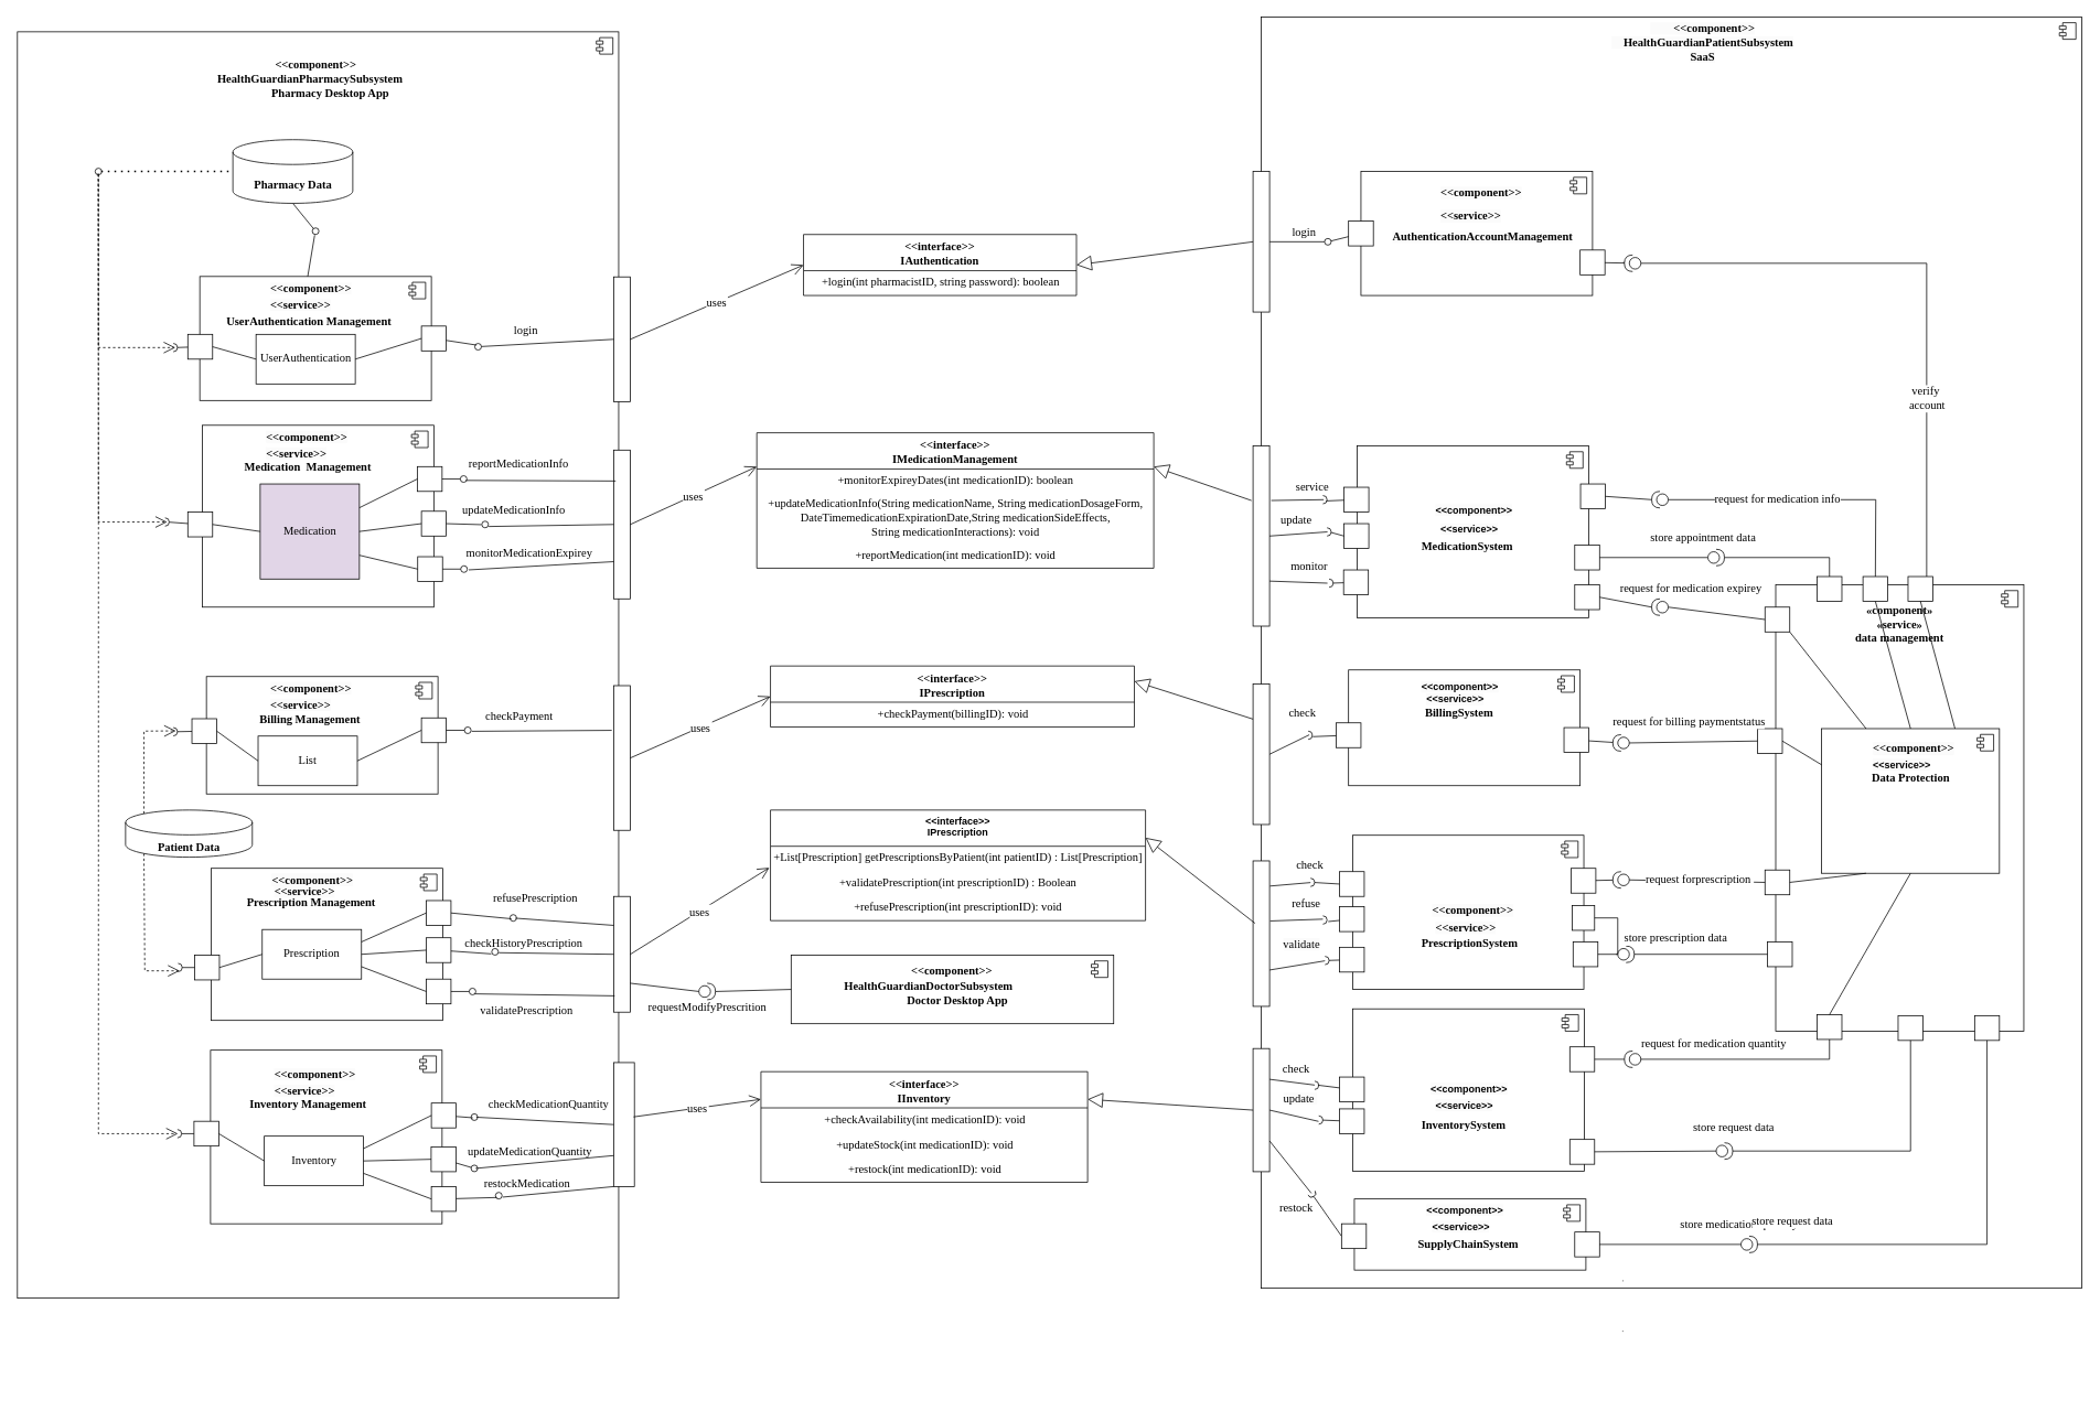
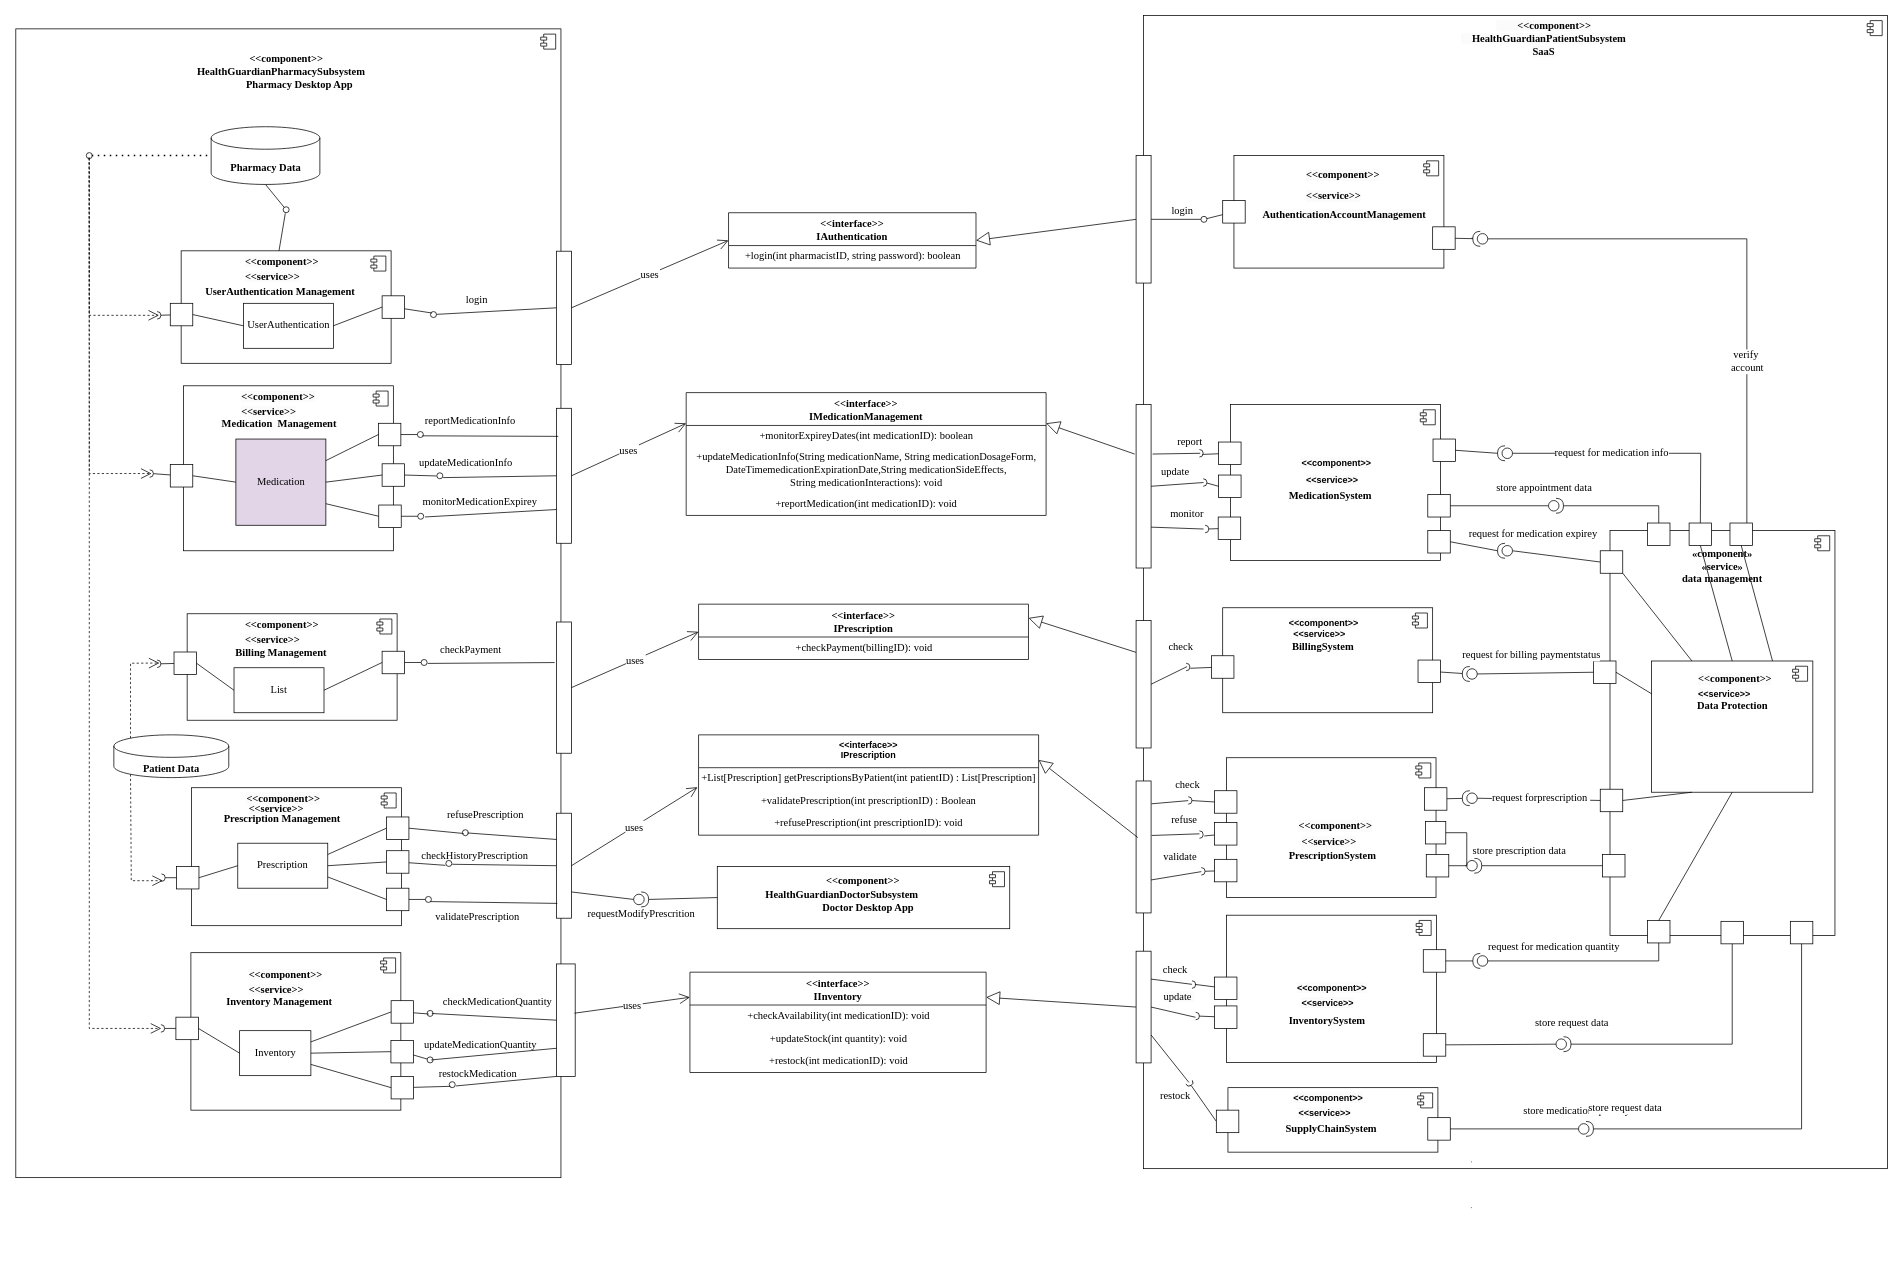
- <mxCell id="269" value="&lt;font style=&quot;font-size: 14px;&quot;&gt;UserAuthentication&lt;/font&gt;" style="rounded=0;whiteSpace=wrap;html=1;fontSize=14;fontFamily=Times New Roman;" parent="1" vertex="1"><mxGeometry x="308.5" y="404" width="120" height="60" as="geometry" /></mxCell>
+ <mxCell id="269" value="&lt;font style=&quot;font-size: 14px;&quot;&gt;UserAuthentication&lt;/font&gt;" style="rounded=0;whiteSpace=wrap;html=1;fontSize=14;fontFamily=Times New Roman;" parent="1" vertex="1"><mxGeometry x="323.5" y="404" width="120" height="60" as="geometry" /></mxCell>
- <mxCell id="152" value="service" style="text;whiteSpace=wrap;html=1;fontFamily=Times New Roman;fontSize=14;align=center;" parent="1" vertex="1"><mxGeometry x="1551" y="574" width="70" height="28" as="geometry" /></mxCell>
+ <mxCell id="152" value="report" style="text;whiteSpace=wrap;html=1;fontFamily=Times New Roman;fontSize=14;align=center;" parent="1" vertex="1"><mxGeometry x="1551" y="574" width="70" height="28" as="geometry" /></mxCell>
- <mxCell id="214" value="+updateStock(int medicationID): void&lt;font style=&quot;font-size: 14px;&quot;&gt;&lt;br style=&quot;font-size: 14px;&quot;&gt;&lt;/font&gt;" style="text;html=1;align=center;verticalAlign=top;resizable=0;points=[];autosize=1;strokeColor=none;fillColor=none;fontFamily=Times New Roman;fontSize=14;" parent="212" vertex="1"><mxGeometry y="73.8" width="395" height="30" as="geometry" /></mxCell>
+ <mxCell id="214" value="+updateStock(int quantity): void&lt;font style=&quot;font-size: 14px;&quot;&gt;&lt;br style=&quot;font-size: 14px;&quot;&gt;&lt;/font&gt;" style="text;html=1;align=center;verticalAlign=top;resizable=0;points=[];autosize=1;strokeColor=none;fillColor=none;fontFamily=Times New Roman;fontSize=14;" parent="212" vertex="1"><mxGeometry y="73.8" width="395" height="30" as="geometry" /></mxCell>
- <mxCell id="307" value="Inventory" style="rounded=0;whiteSpace=wrap;html=1;fontFamily=Times New Roman;fontSize=14;" parent="1" vertex="1"><mxGeometry x="318.5" y="1374" width="120" height="60" as="geometry" /></mxCell>
+ <mxCell id="307" value="Inventory" style="rounded=0;whiteSpace=wrap;html=1;fontFamily=Times New Roman;fontSize=14;" parent="1" vertex="1"><mxGeometry x="318.5" y="1374" width="95" height="60" as="geometry" /></mxCell>
